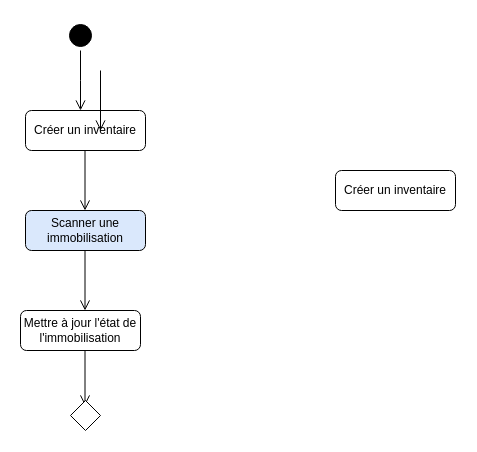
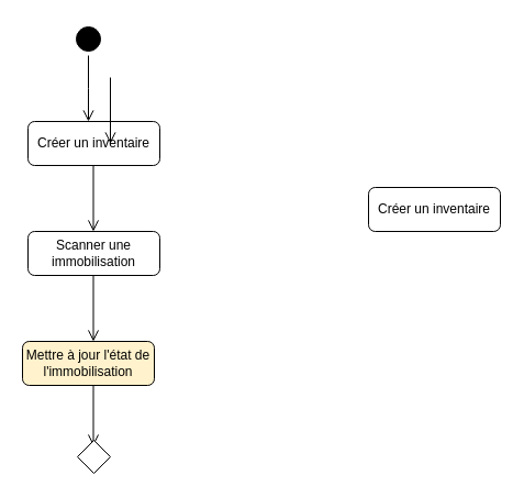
- <mxCell id="9" value="Scanner une immobilisation" style="rounded=1;whiteSpace=wrap;html=1;fillColor=#dae8fc;" vertex="1" parent="1"><mxGeometry x="25" y="210" width="120" height="40" as="geometry" /></mxCell>
+ <mxCell id="9" value="Scanner une immobilisation" style="rounded=1;whiteSpace=wrap;html=1;" vertex="1" parent="1"><mxGeometry x="25" y="210" width="120" height="40" as="geometry" /></mxCell>
- <mxCell id="10" value="Mettre à jour l'état de l'immobilisation" style="rounded=1;whiteSpace=wrap;html=1;" vertex="1" parent="1"><mxGeometry x="20" y="310" width="120" height="40" as="geometry" /></mxCell>
+ <mxCell id="10" value="Mettre à jour l'état de l'immobilisation" style="rounded=1;whiteSpace=wrap;html=1;fillColor=#fff2cc;" vertex="1" parent="1"><mxGeometry x="20" y="310" width="120" height="40" as="geometry" /></mxCell>
